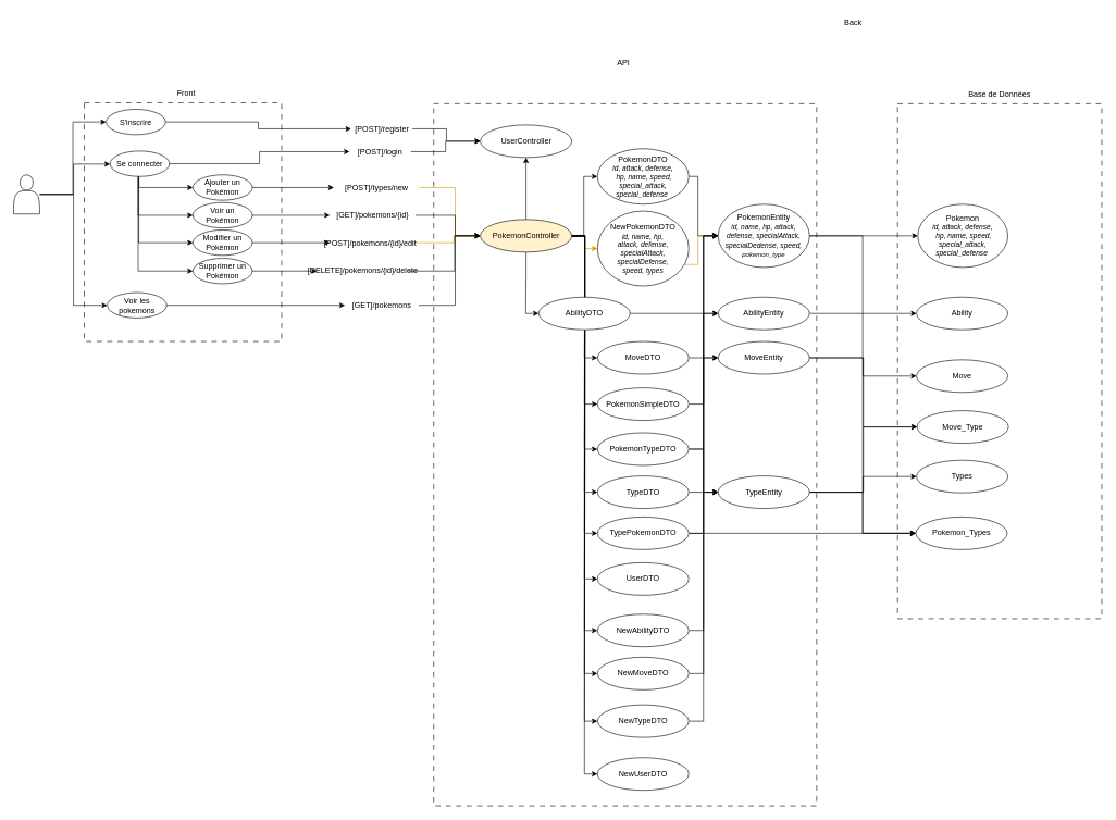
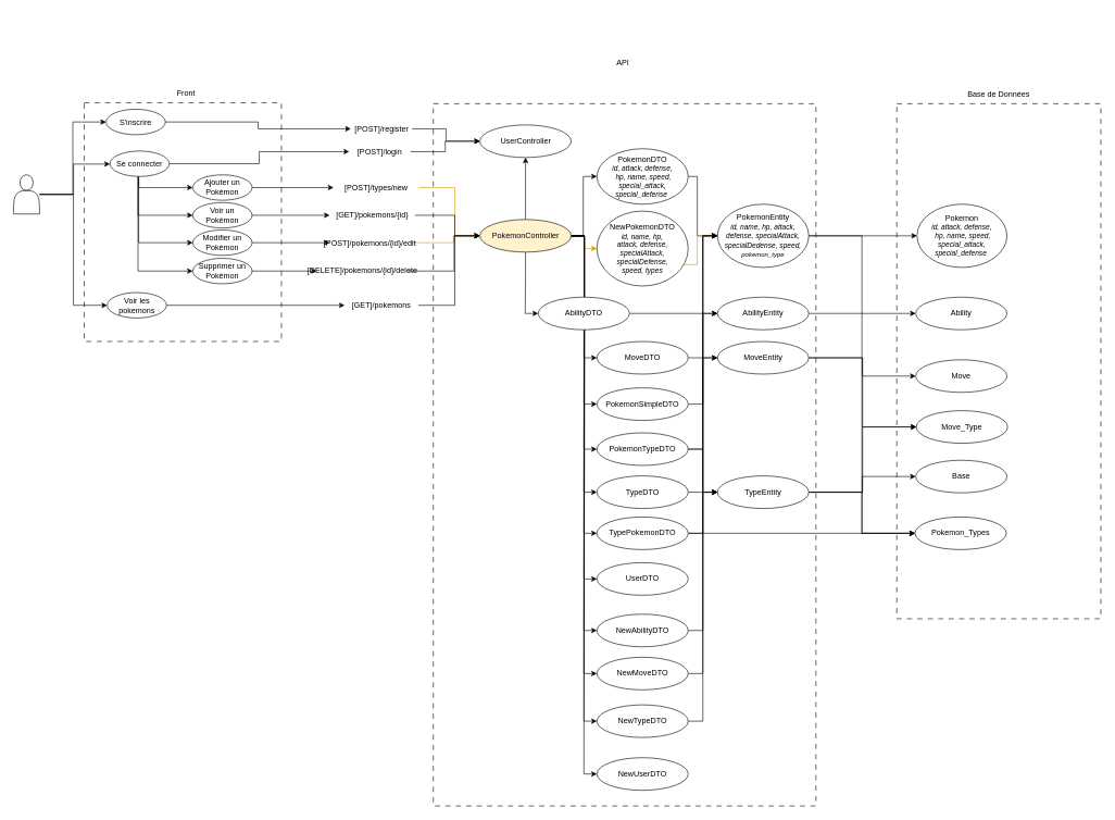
- <mxCell id="25" value="Back" style="text;html=1;strokeColor=none;fillColor=none;align=center;verticalAlign=middle;whiteSpace=wrap;rounded=0;" vertex="1" parent="1"><mxGeometry x="1277" y="20" width="60" height="30" as="geometry" /></mxCell>
- <mxCell id="101" value="Types" style="ellipse;whiteSpace=wrap;html=1;" vertex="1" parent="1"><mxGeometry x="1404" y="705" width="140" height="50" as="geometry" /></mxCell>
+ <mxCell id="101" value="Base" style="ellipse;whiteSpace=wrap;html=1;" vertex="1" parent="1"><mxGeometry x="1404" y="705" width="140" height="50" as="geometry" /></mxCell>
